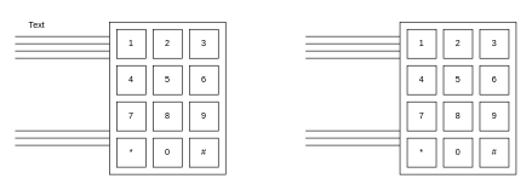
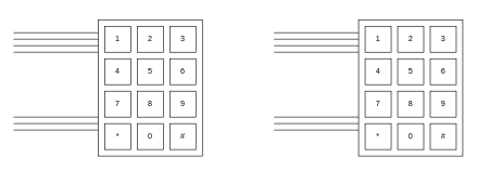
- <mxCell id="32" value="Text" style="text;html=1;strokeColor=none;fillColor=none;align=center;verticalAlign=middle;whiteSpace=wrap;rounded=0;" vertex="1" parent="1"><mxGeometry x="20" y="20" width="60" height="30" as="geometry" /></mxCell>
